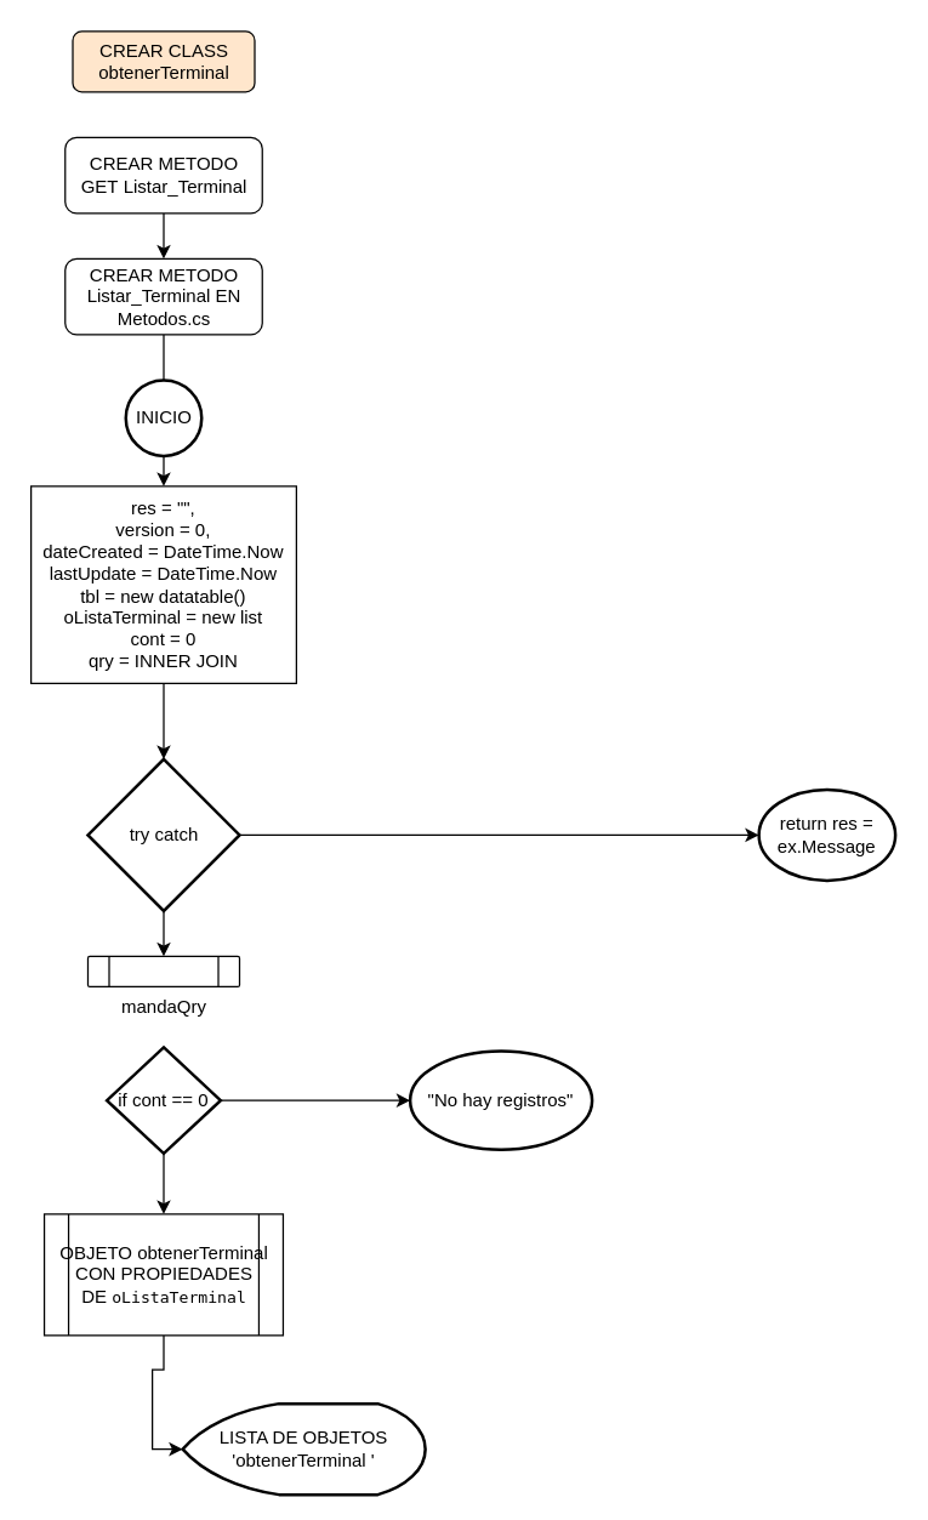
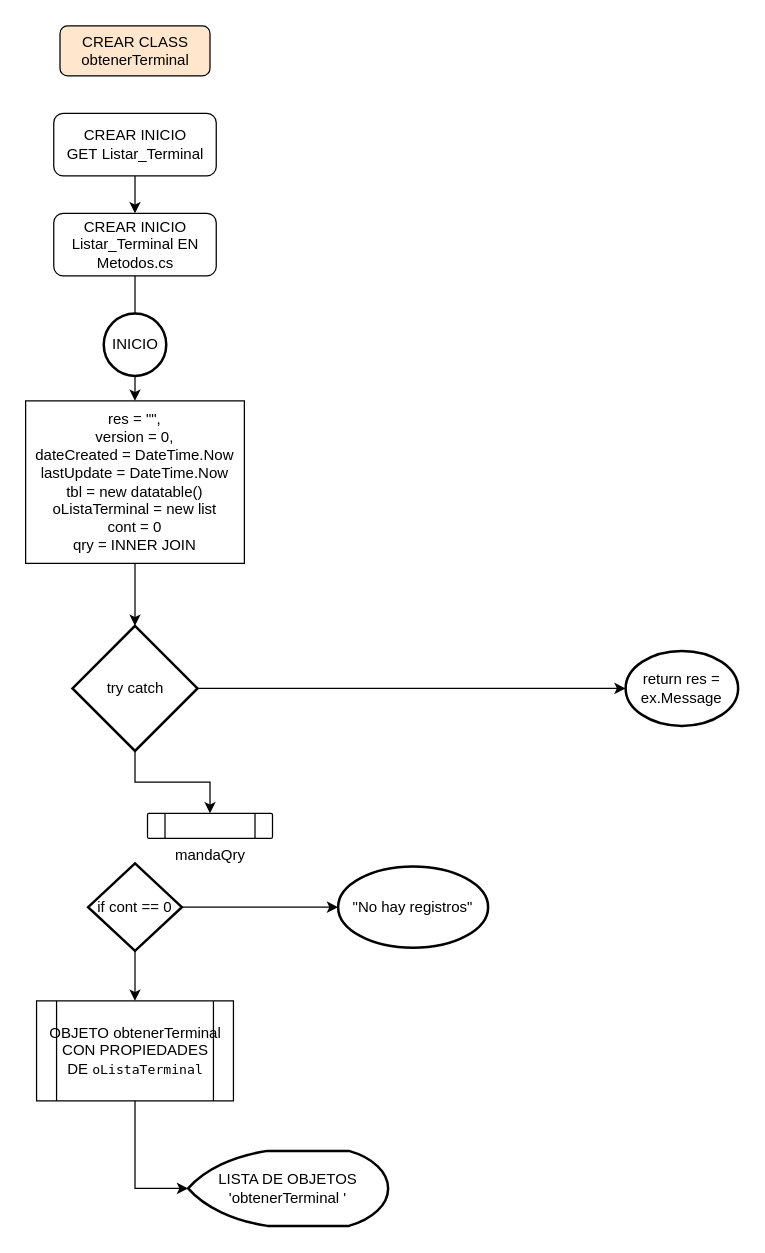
- <mxCell id="4" value="CREAR METODO GET&amp;nbsp;Listar_Terminal" style="rounded=1;whiteSpace=wrap;html=1;" vertex="1" parent="1"><mxGeometry x="42.5" y="90" width="130" height="50" as="geometry" /></mxCell>
+ <mxCell id="4" value="CREAR INICIO GET&amp;nbsp;Listar_Terminal" style="rounded=1;whiteSpace=wrap;html=1;" vertex="1" parent="1"><mxGeometry x="42.5" y="90" width="130" height="50" as="geometry" /></mxCell>
- <mxCell id="6" value="CREAR METODO Listar_Terminal EN Metodos.cs" style="rounded=1;whiteSpace=wrap;html=1;" vertex="1" parent="1"><mxGeometry x="42.5" y="170" width="130" height="50" as="geometry" /></mxCell>
+ <mxCell id="6" value="CREAR INICIO Listar_Terminal EN Metodos.cs" style="rounded=1;whiteSpace=wrap;html=1;" vertex="1" parent="1"><mxGeometry x="42.5" y="170" width="130" height="50" as="geometry" /></mxCell>
- <mxCell id="13" value="mandaQry" style="verticalLabelPosition=bottom;verticalAlign=top;html=1;shape=process;whiteSpace=wrap;rounded=1;size=0.14;arcSize=6;" vertex="1" parent="1"><mxGeometry x="57.5" y="630" width="100" height="20" as="geometry" /></mxCell>
+ <mxCell id="13" value="mandaQry" style="verticalLabelPosition=bottom;verticalAlign=top;html=1;shape=process;whiteSpace=wrap;rounded=1;size=0.14;arcSize=6;" vertex="1" parent="1"><mxGeometry x="117.5" y="650" width="100" height="20" as="geometry" /></mxCell>
- <mxCell id="12" value="LISTA DE OBJETOS 'obtenerTerminal&amp;nbsp;'" style="strokeWidth=2;html=1;shape=mxgraph.flowchart.display;whiteSpace=wrap;" vertex="1" parent="1"><mxGeometry x="120" y="925" width="160" height="60" as="geometry" /></mxCell>
+ <mxCell id="12" value="LISTA DE OBJETOS 'obtenerTerminal&amp;nbsp;'" style="strokeWidth=2;html=1;shape=mxgraph.flowchart.display;whiteSpace=wrap;" vertex="1" parent="1"><mxGeometry x="150" y="920" width="160" height="60" as="geometry" /></mxCell>
